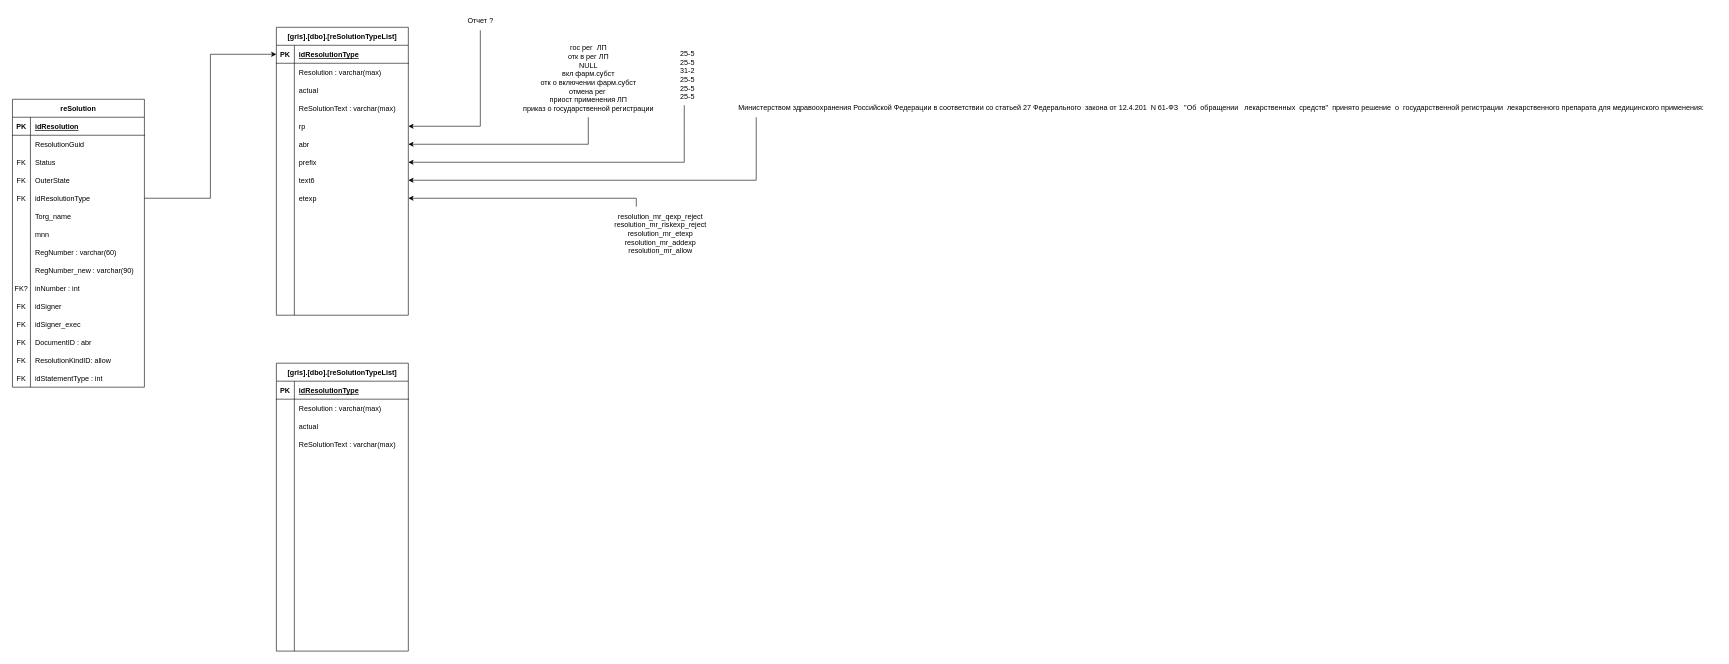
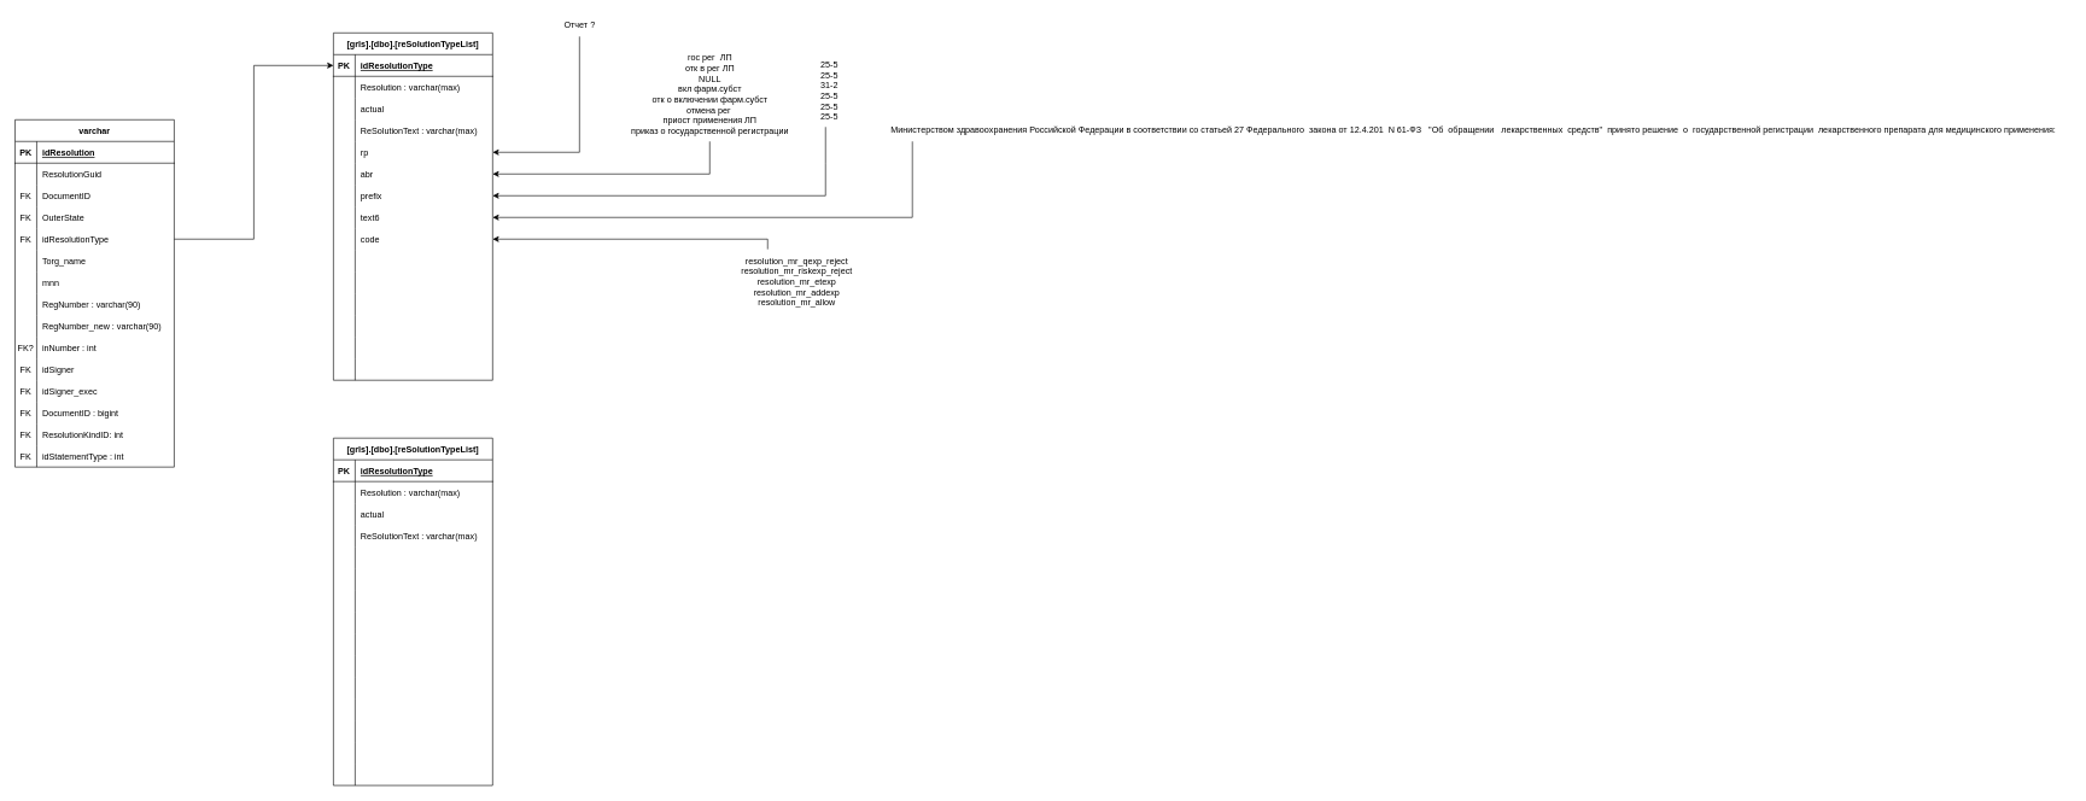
- <mxCell id="2" value="reSolution" style="shape=table;startSize=30;container=1;collapsible=1;childLayout=tableLayout;fixedRows=1;rowLines=0;fontStyle=1;align=center;resizeLast=1;" vertex="1" parent="1"><mxGeometry x="20" y="165" width="220" height="480" as="geometry" /></mxCell>
+ <mxCell id="2" value="varchar" style="shape=table;startSize=30;container=1;collapsible=1;childLayout=tableLayout;fixedRows=1;rowLines=0;fontStyle=1;align=center;resizeLast=1;" vertex="1" parent="1"><mxGeometry x="20" y="165" width="220" height="480" as="geometry" /></mxCell>
- <mxCell id="11" value="Status" style="shape=partialRectangle;connectable=0;fillColor=none;top=0;left=0;bottom=0;right=0;align=left;spacingLeft=6;overflow=hidden;" vertex="1" parent="9"><mxGeometry x="30" width="190" height="30" as="geometry"><mxRectangle width="190" height="30" as="alternateBounds" /></mxGeometry></mxCell>
+ <mxCell id="11" value="DocumentID" style="shape=partialRectangle;connectable=0;fillColor=none;top=0;left=0;bottom=0;right=0;align=left;spacingLeft=6;overflow=hidden;" vertex="1" parent="9"><mxGeometry x="30" width="190" height="30" as="geometry"><mxRectangle width="190" height="30" as="alternateBounds" /></mxGeometry></mxCell>
- <mxCell id="75" value="etexp" style="shape=partialRectangle;connectable=0;fillColor=none;top=0;left=0;bottom=0;right=0;align=left;spacingLeft=6;overflow=hidden;" vertex="1" parent="73"><mxGeometry x="30" width="190" height="30" as="geometry"><mxRectangle width="190" height="30" as="alternateBounds" /></mxGeometry></mxCell>
+ <mxCell id="75" value="code" style="shape=partialRectangle;connectable=0;fillColor=none;top=0;left=0;bottom=0;right=0;align=left;spacingLeft=6;overflow=hidden;" vertex="1" parent="73"><mxGeometry x="30" width="190" height="30" as="geometry"><mxRectangle width="190" height="30" as="alternateBounds" /></mxGeometry></mxCell>
- <mxCell id="26" value="RegNumber : varchar(60)" style="shape=partialRectangle;connectable=0;fillColor=none;top=0;left=0;bottom=0;right=0;align=left;spacingLeft=6;overflow=hidden;" vertex="1" parent="24"><mxGeometry x="30" width="190" height="30" as="geometry"><mxRectangle width="190" height="30" as="alternateBounds" /></mxGeometry></mxCell>
+ <mxCell id="26" value="RegNumber : varchar(90)" style="shape=partialRectangle;connectable=0;fillColor=none;top=0;left=0;bottom=0;right=0;align=left;spacingLeft=6;overflow=hidden;" vertex="1" parent="24"><mxGeometry x="30" width="190" height="30" as="geometry"><mxRectangle width="190" height="30" as="alternateBounds" /></mxGeometry></mxCell>
- <mxCell id="41" value="DocumentID : abr" style="shape=partialRectangle;connectable=0;fillColor=none;top=0;left=0;bottom=0;right=0;align=left;spacingLeft=6;overflow=hidden;" vertex="1" parent="39"><mxGeometry x="30" width="190" height="30" as="geometry"><mxRectangle width="190" height="30" as="alternateBounds" /></mxGeometry></mxCell>
+ <mxCell id="41" value="DocumentID : bigint" style="shape=partialRectangle;connectable=0;fillColor=none;top=0;left=0;bottom=0;right=0;align=left;spacingLeft=6;overflow=hidden;" vertex="1" parent="39"><mxGeometry x="30" width="190" height="30" as="geometry"><mxRectangle width="190" height="30" as="alternateBounds" /></mxGeometry></mxCell>
- <mxCell id="44" value="ResolutionKindID: allow" style="shape=partialRectangle;connectable=0;fillColor=none;top=0;left=0;bottom=0;right=0;align=left;spacingLeft=6;overflow=hidden;" vertex="1" parent="42"><mxGeometry x="30" width="190" height="30" as="geometry"><mxRectangle width="190" height="30" as="alternateBounds" /></mxGeometry></mxCell>
+ <mxCell id="44" value="ResolutionKindID: int" style="shape=partialRectangle;connectable=0;fillColor=none;top=0;left=0;bottom=0;right=0;align=left;spacingLeft=6;overflow=hidden;" vertex="1" parent="42"><mxGeometry x="30" width="190" height="30" as="geometry"><mxRectangle width="190" height="30" as="alternateBounds" /></mxGeometry></mxCell>
